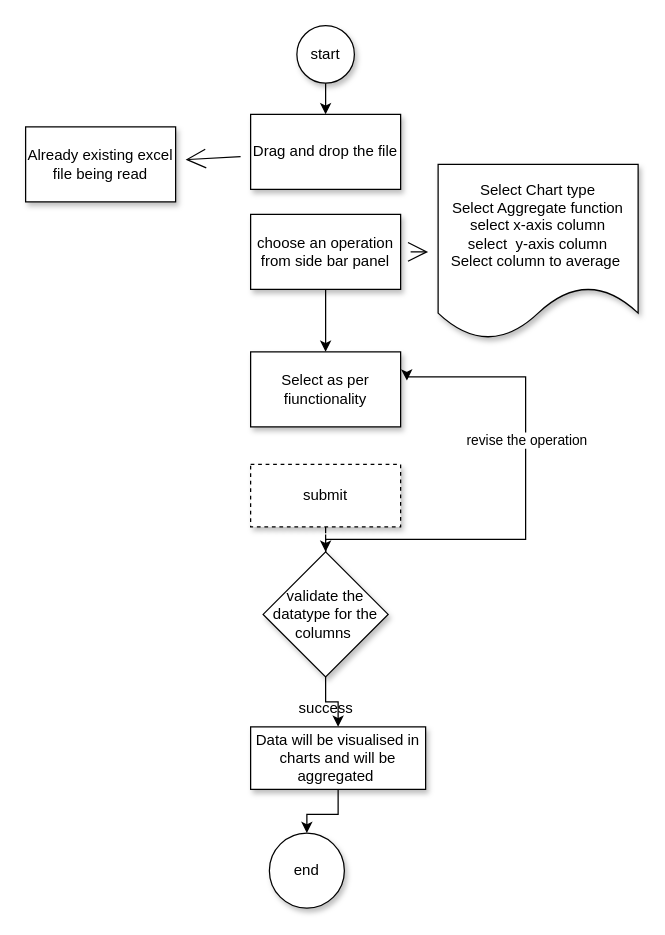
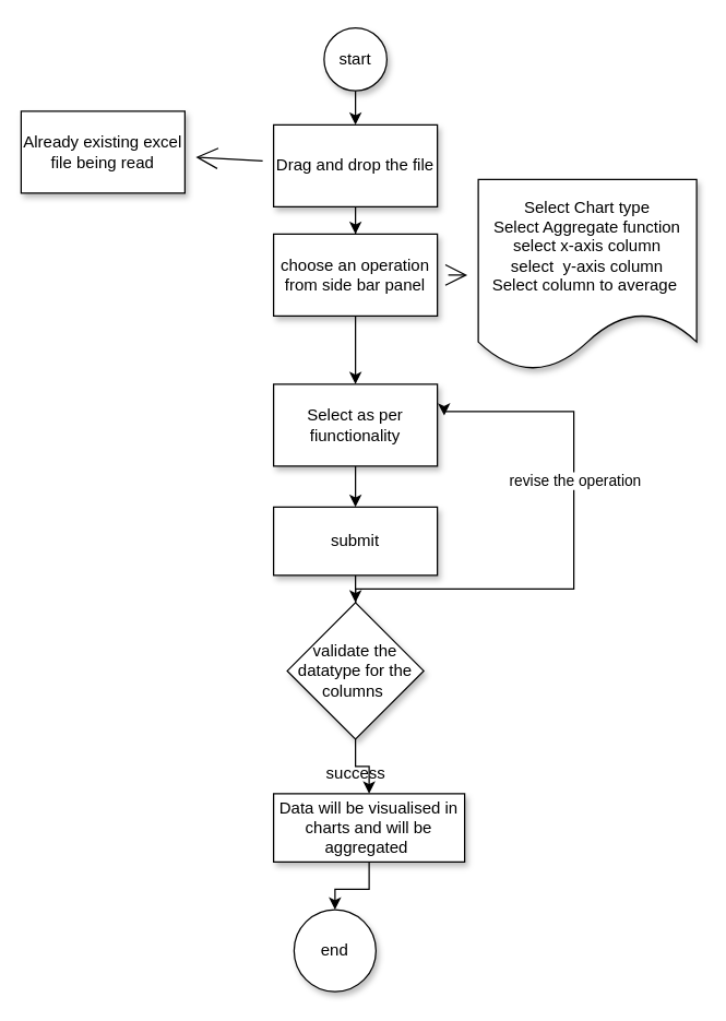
- <mxCell id="23" value="Already existing excel file being read" style="whiteSpace=wrap;html=1;rounded=0;shadow=1;" vertex="1" parent="1"><mxGeometry x="20" y="101" width="120" height="60" as="geometry" /></mxCell>
+ <mxCell id="23" value="Already existing excel file being read" style="whiteSpace=wrap;html=1;rounded=0;shadow=1;" vertex="1" parent="1"><mxGeometry x="15" y="81" width="120" height="60" as="geometry" /></mxCell>
+ <mxCell id="4" value="" style="edgeStyle=orthogonalEdgeStyle;rounded=0;orthogonalLoop=1;jettySize=auto;html=1;" parent="1" source="22" target="8" edge="1"><mxGeometry relative="1" as="geometry" /></mxCell>
+ <mxCell id="9" value="" style="edgeStyle=orthogonalEdgeStyle;rounded=0;orthogonalLoop=1;jettySize=auto;html=1;" parent="1" source="10" target="3" edge="1"><mxGeometry relative="1" as="geometry" /></mxCell>
- <mxCell id="3" value="submit" style="rounded=0;whiteSpace=wrap;html=1;shadow=1;dashed=1;" parent="1" vertex="1"><mxGeometry x="200" y="371" width="120" height="50" as="geometry" /></mxCell>
+ <mxCell id="3" value="submit" style="rounded=0;whiteSpace=wrap;html=1;shadow=1;" parent="1" vertex="1"><mxGeometry x="200" y="371" width="120" height="50" as="geometry" /></mxCell>
- <mxCell id="2" style="edgeStyle=orthogonalEdgeStyle;rounded=0;orthogonalLoop=1;jettySize=auto;html=1;entryX=0.5;entryY=0;entryDx=0;entryDy=0;dashed=1;" parent="1" source="3" target="19" edge="1"><mxGeometry relative="1" as="geometry"><mxPoint x="260" y="391" as="targetPoint" /></mxGeometry></mxCell>
+ <mxCell id="2" style="edgeStyle=orthogonalEdgeStyle;rounded=0;orthogonalLoop=1;jettySize=auto;html=1;entryX=0.5;entryY=0;entryDx=0;entryDy=0;" parent="1" source="3" target="19" edge="1"><mxGeometry relative="1" as="geometry"><mxPoint x="260" y="391" as="targetPoint" /></mxGeometry></mxCell>
